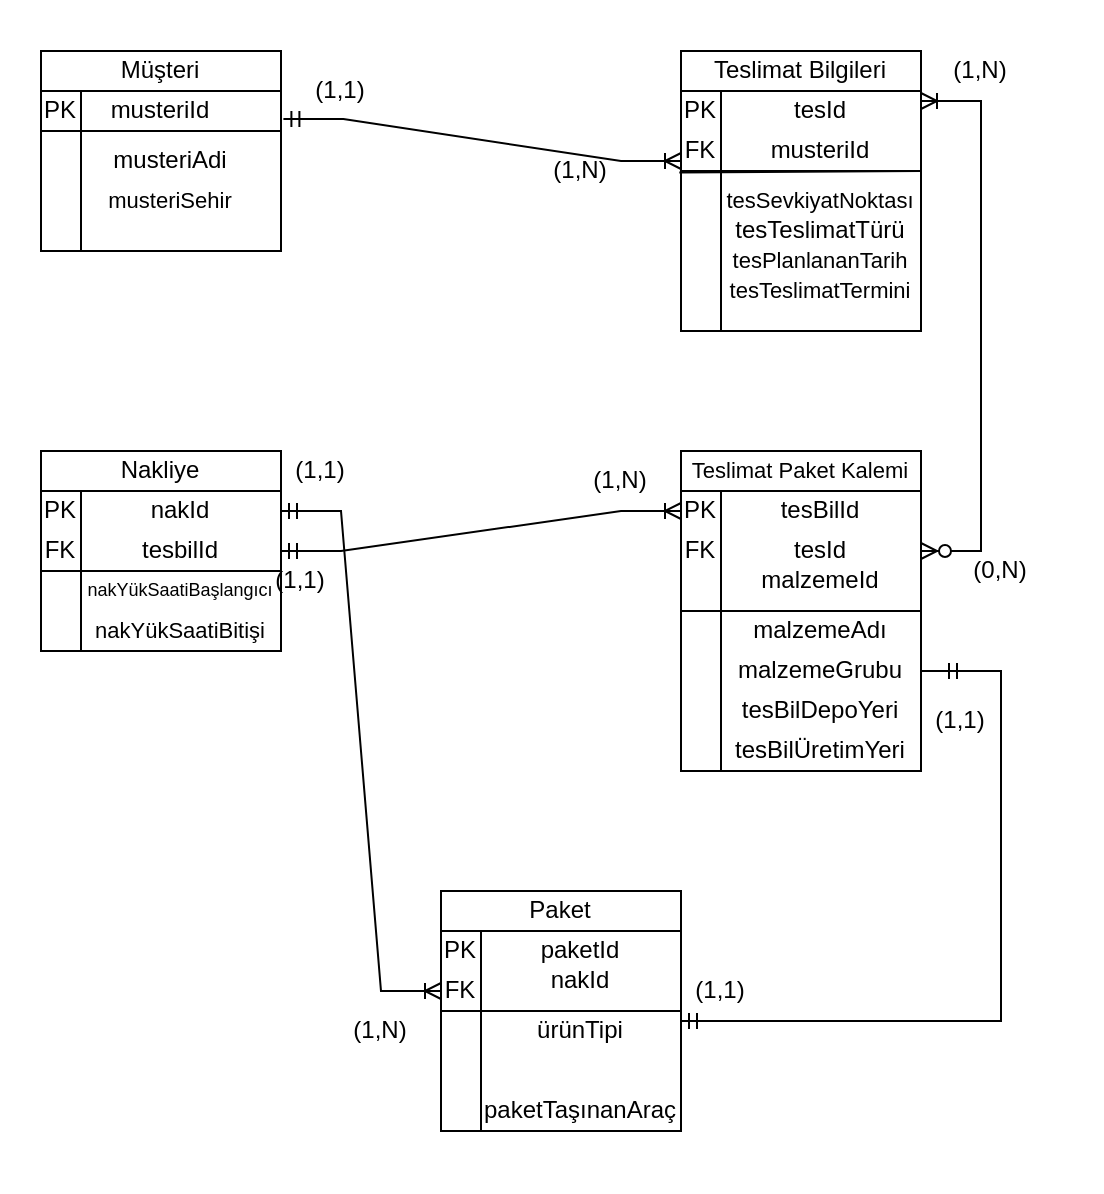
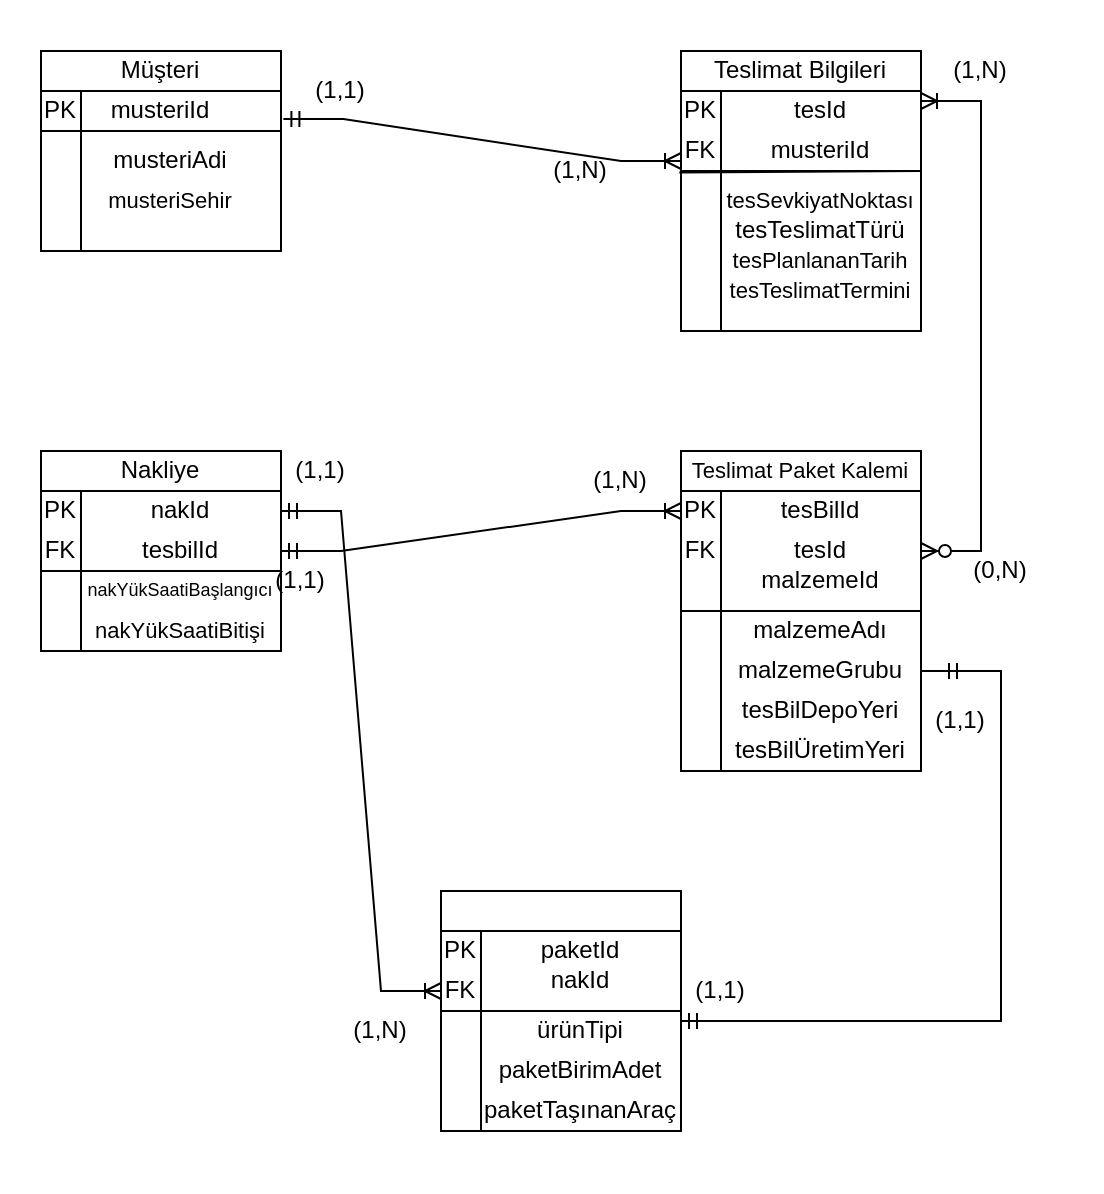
- <mxCell id="21" value="Paket" style="text;html=1;align=center;verticalAlign=middle;whiteSpace=wrap;rounded=0;" vertex="1" parent="1"><mxGeometry x="220" y="445" width="120" height="20" as="geometry" /></mxCell>
+ <mxCell id="47" value="paketBirimAdet" style="text;html=1;align=center;verticalAlign=middle;whiteSpace=wrap;rounded=0;" vertex="1" parent="1"><mxGeometry x="240" y="525" width="100" height="20" as="geometry" /></mxCell>
